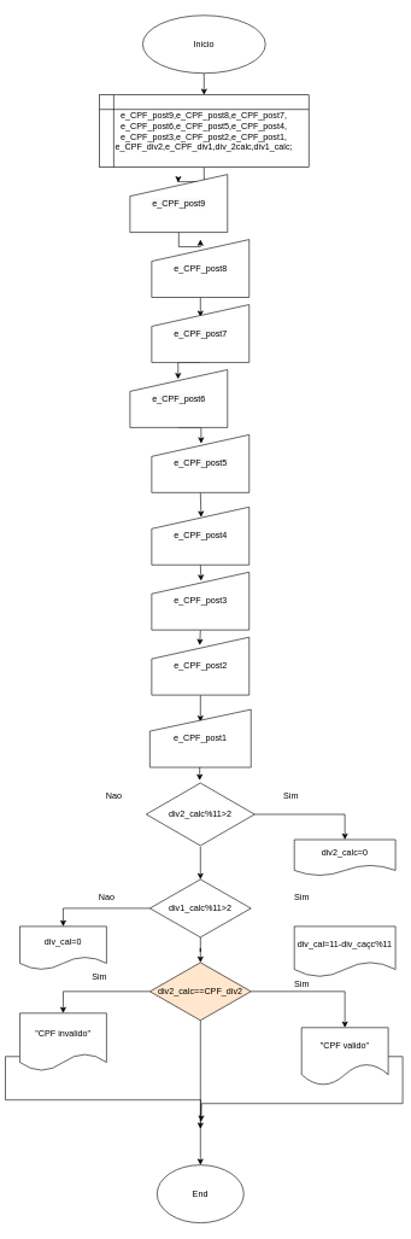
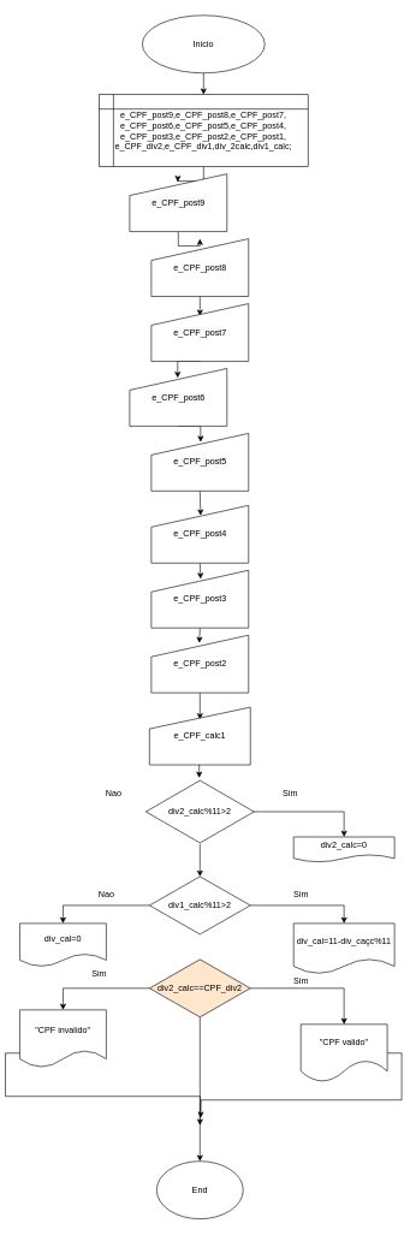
- <mxCell id="23" value="e_CPF_post1" style="shape=manualInput;whiteSpace=wrap;html=1;" vertex="1" parent="1"><mxGeometry x="200" y="980" width="140" height="80" as="geometry" /></mxCell>
+ <mxCell id="23" value="e_CPF_calc1" style="shape=manualInput;whiteSpace=wrap;html=1;" vertex="1" parent="1"><mxGeometry x="200" y="980" width="140" height="80" as="geometry" /></mxCell>
- <mxCell id="27" value="div2_calc=0" style="shape=document;whiteSpace=wrap;html=1;boundedLbl=1;" vertex="1" parent="1"><mxGeometry x="400" y="1160" width="140" height="50" as="geometry" /></mxCell>
+ <mxCell id="27" value="div2_calc=0" style="shape=document;whiteSpace=wrap;html=1;boundedLbl=1;" vertex="1" parent="1"><mxGeometry x="400" y="1160" width="140" height="35" as="geometry" /></mxCell>
+ <mxCell id="30" style="edgeStyle=orthogonalEdgeStyle;rounded=0;orthogonalLoop=1;jettySize=auto;html=1;entryX=0.5;entryY=0;entryDx=0;entryDy=0;" edge="1" parent="1" source="33" target="34"><mxGeometry relative="1" as="geometry" /></mxCell>
- <mxCell id="32" style="edgeStyle=orthogonalEdgeStyle;rounded=0;orthogonalLoop=1;jettySize=auto;html=1;entryX=0.5;entryY=0;entryDx=0;entryDy=0;" edge="1" parent="1" source="33" target="41"><mxGeometry relative="1" as="geometry" /></mxCell>
